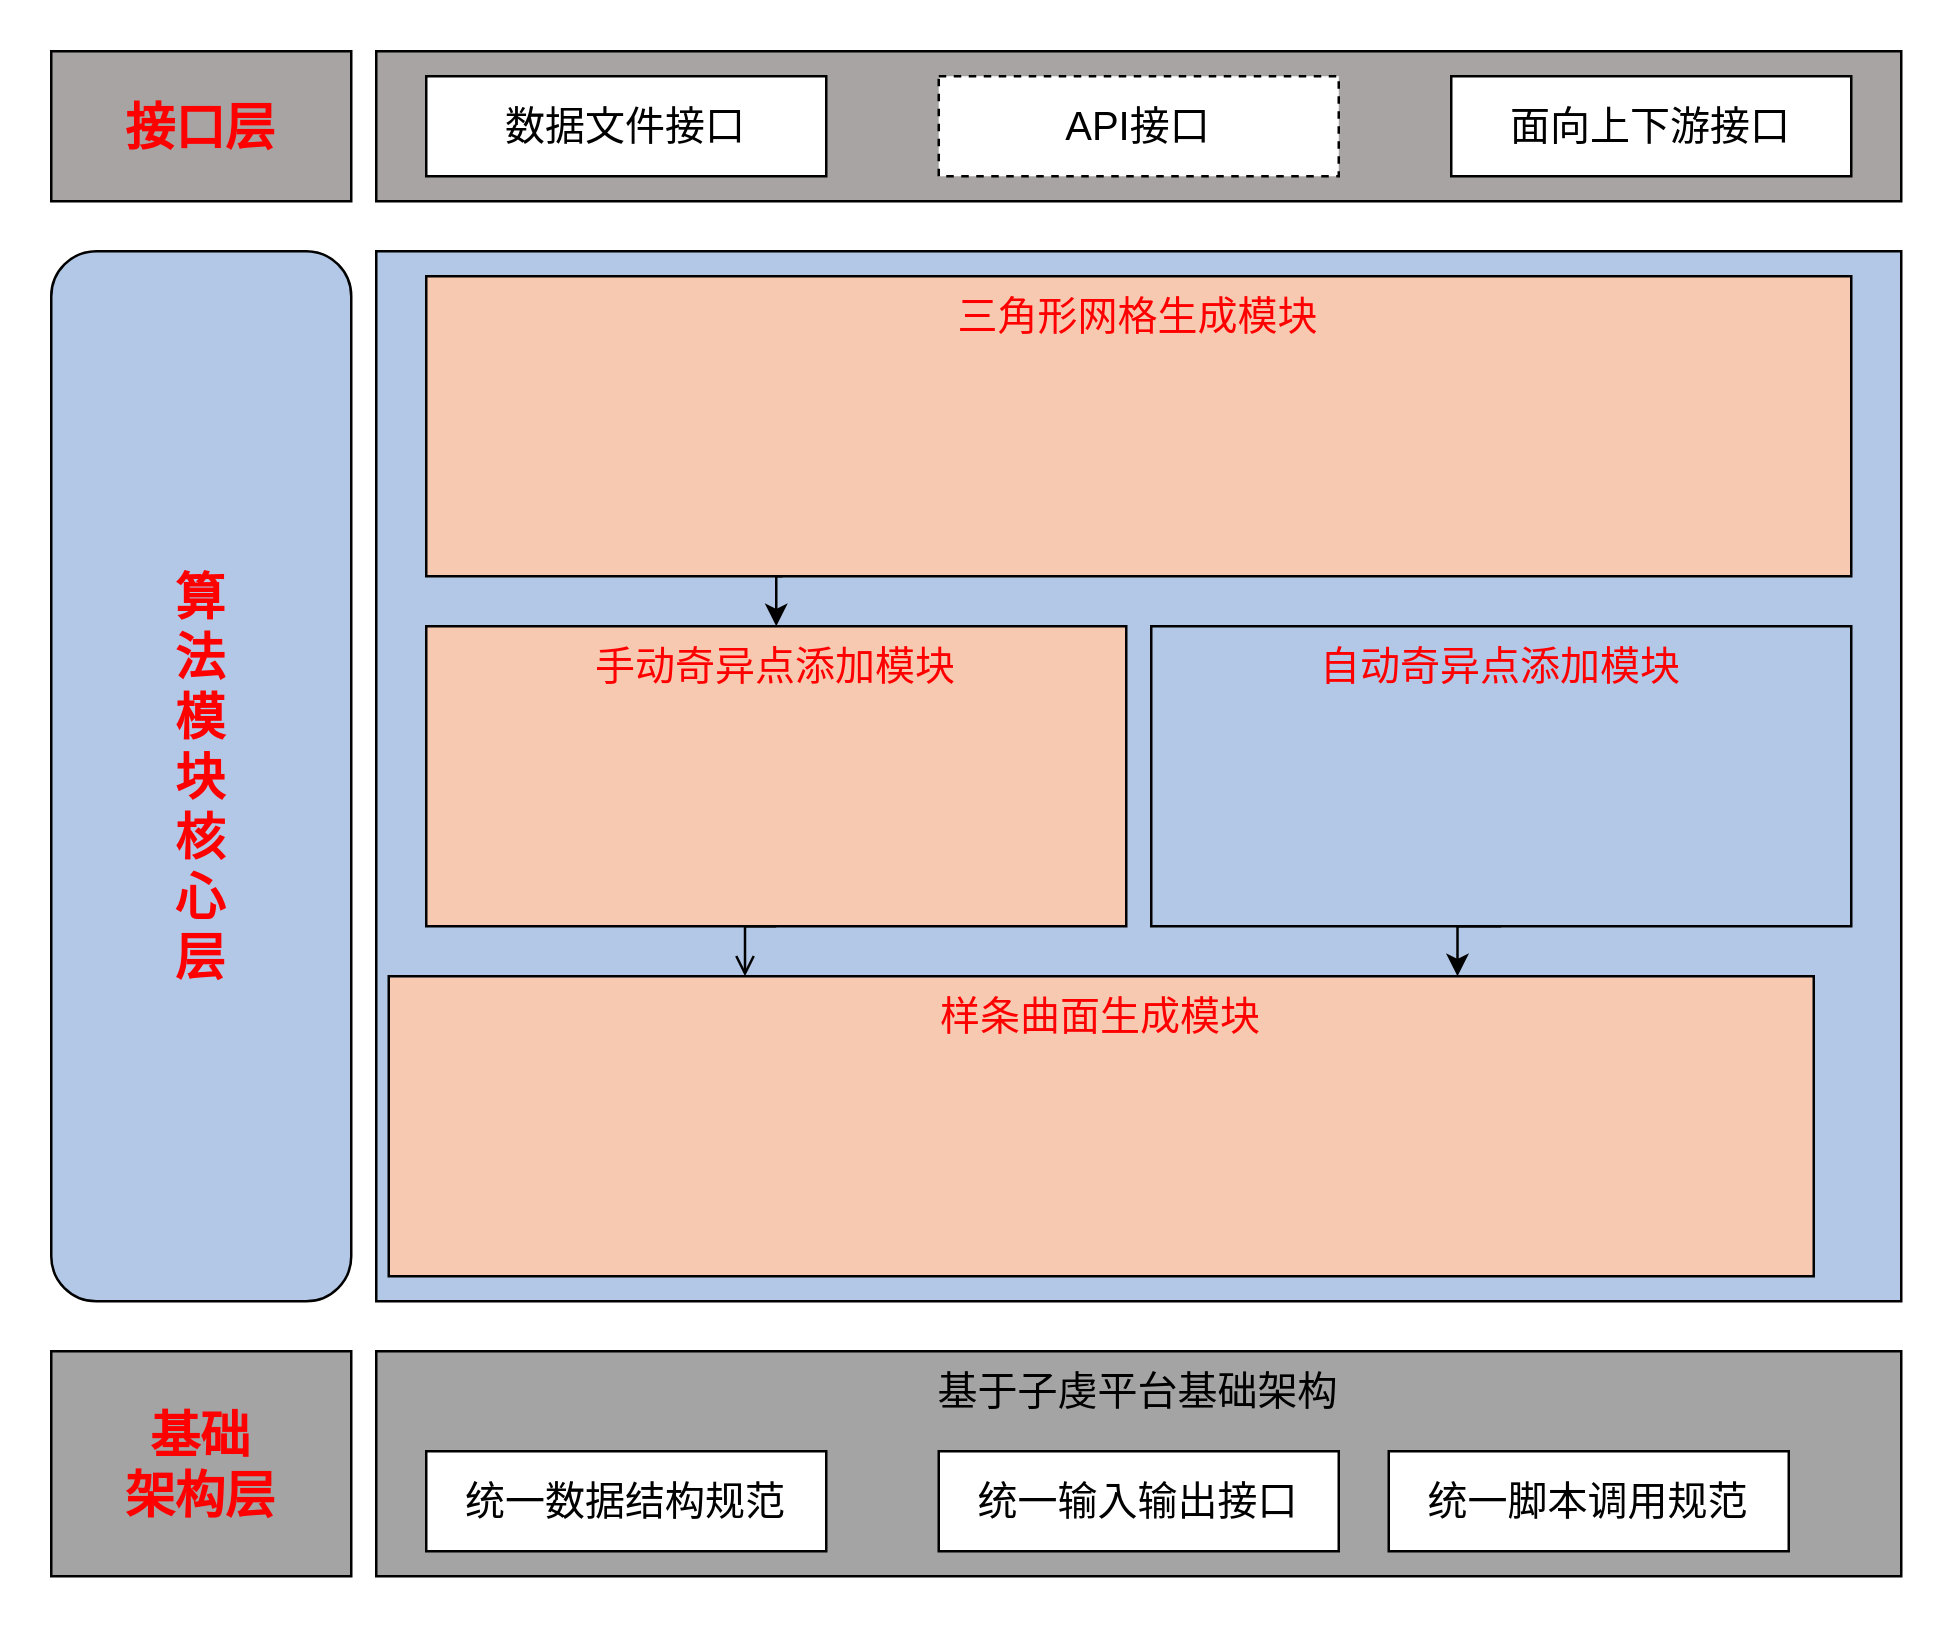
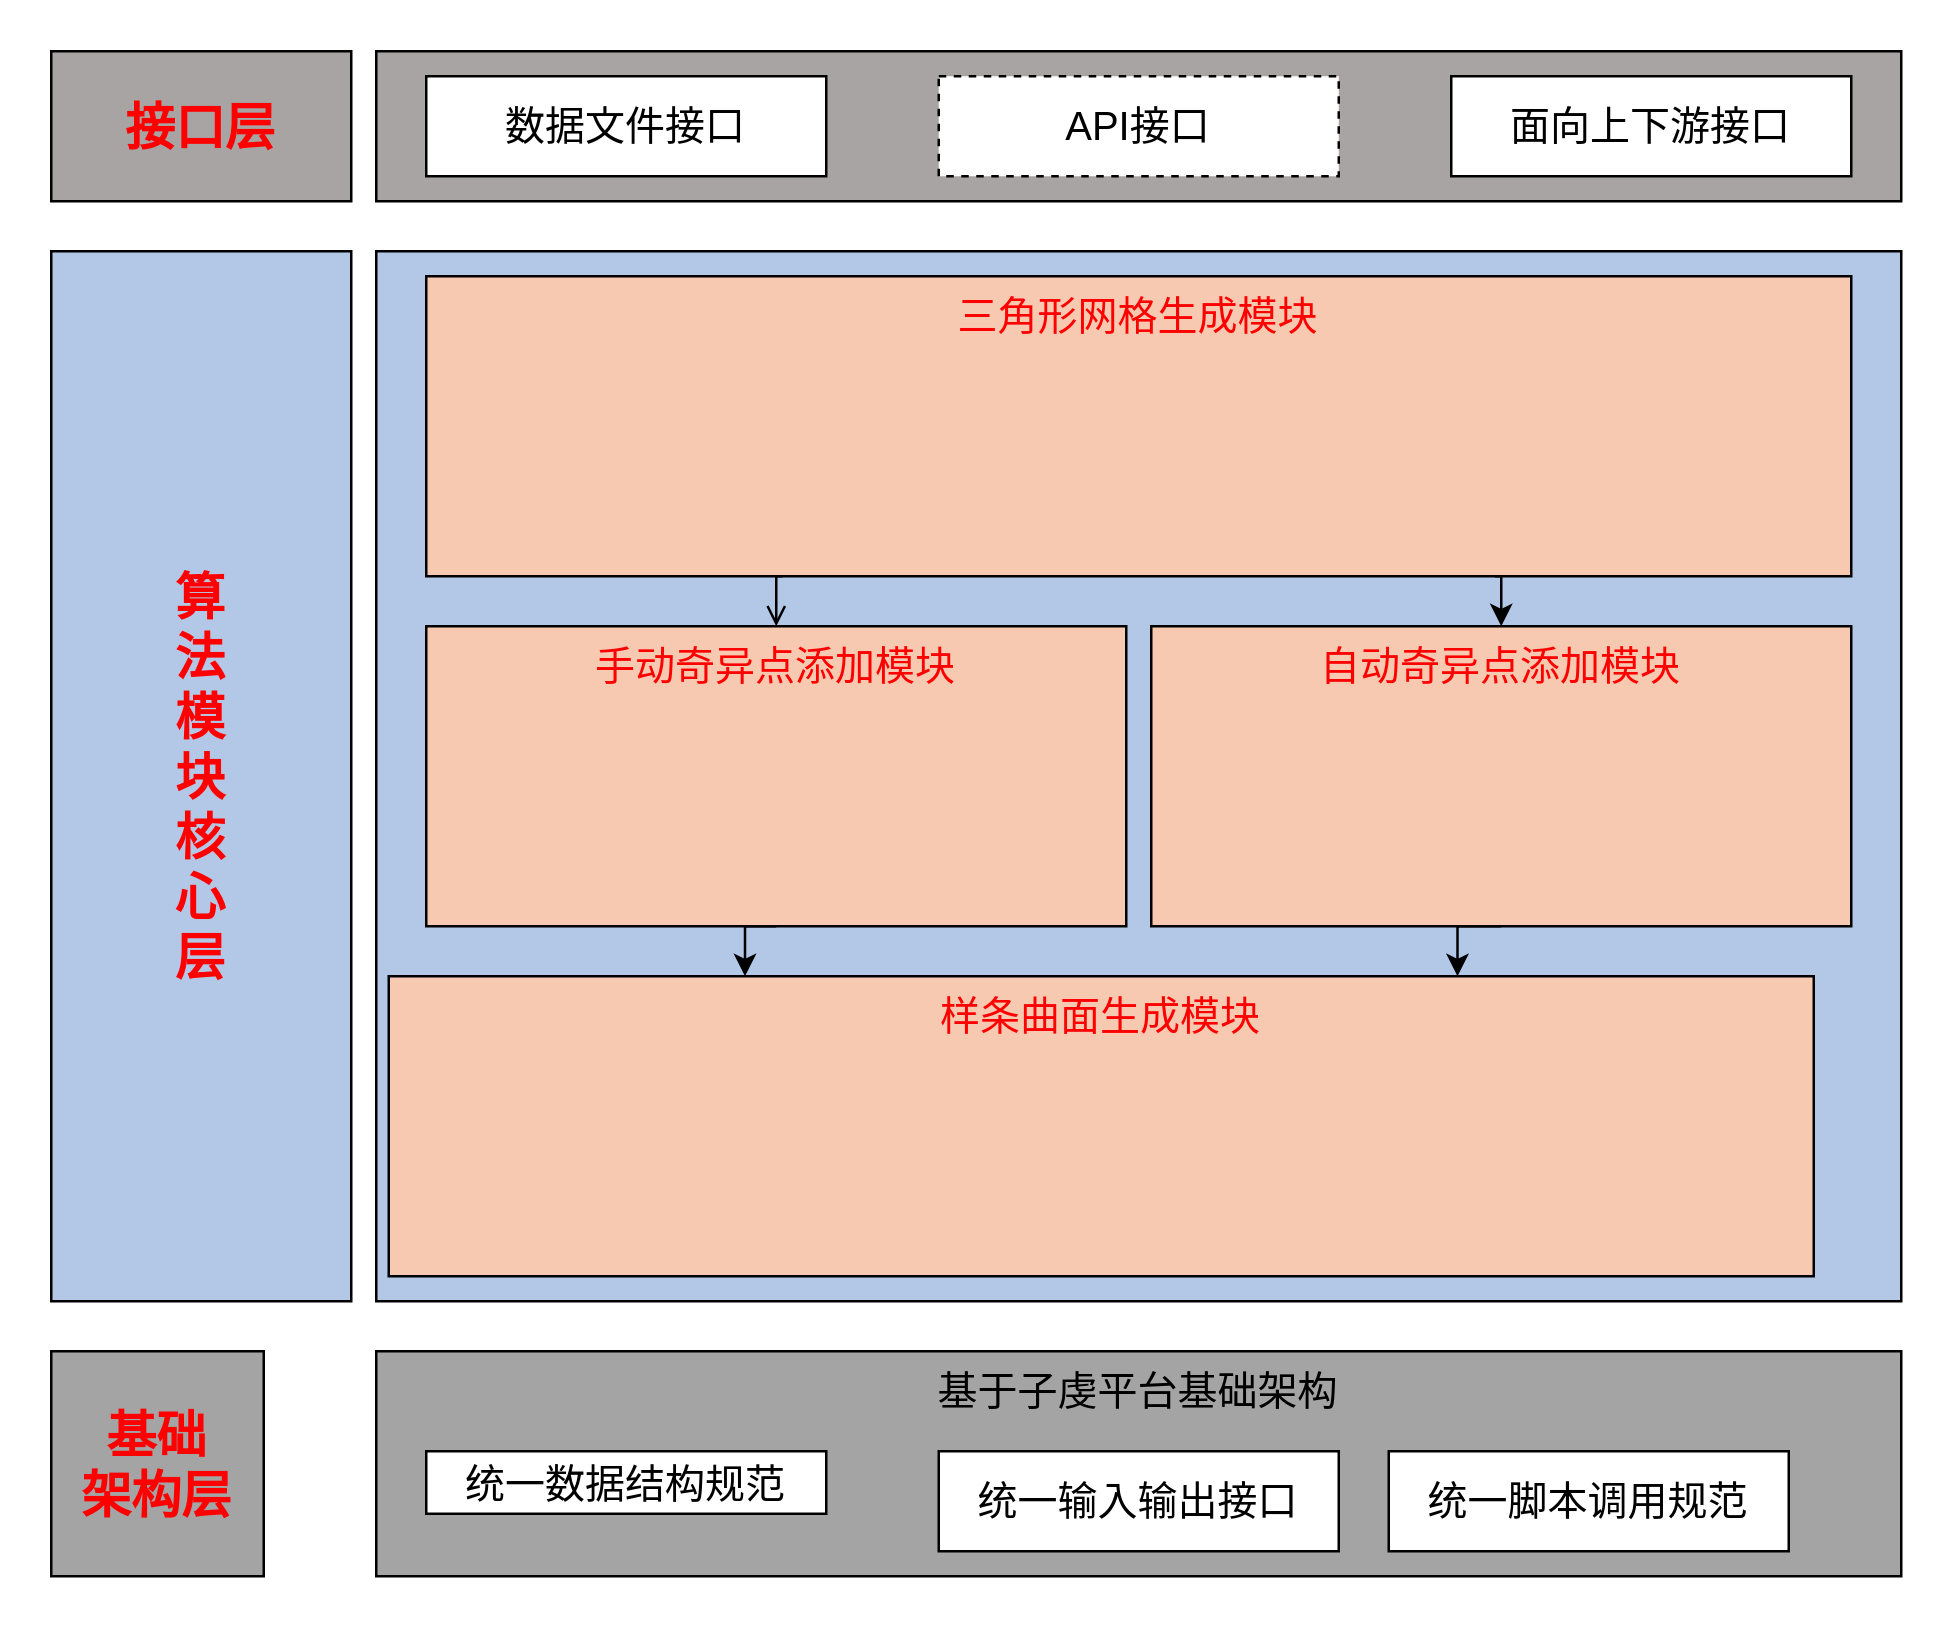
+ <mxCell id="12" style="edgeStyle=orthogonalEdgeStyle;rounded=0;orthogonalLoop=1;jettySize=auto;html=1;exitX=0.75;exitY=1;exitDx=0;exitDy=0;entryX=0.5;entryY=0;entryDx=0;entryDy=0;" edge="1" parent="1" source="13" target="21"><mxGeometry relative="1" as="geometry" /></mxCell>
- <mxCell id="11" style="edgeStyle=orthogonalEdgeStyle;rounded=0;orthogonalLoop=1;jettySize=auto;html=1;exitX=0.25;exitY=1;exitDx=0;exitDy=0;entryX=0.5;entryY=0;entryDx=0;entryDy=0;" edge="1" parent="1" source="13" target="19"><mxGeometry relative="1" as="geometry" /></mxCell>
+ <mxCell id="11" style="edgeStyle=orthogonalEdgeStyle;rounded=0;orthogonalLoop=1;jettySize=auto;html=1;exitX=0.25;exitY=1;exitDx=0;exitDy=0;entryX=0.5;entryY=0;entryDx=0;entryDy=0;endArrow=open;" edge="1" parent="1" source="13" target="19"><mxGeometry relative="1" as="geometry" /></mxCell>
- <mxCell id="4" value="算&lt;div style=&quot;font-size: 20px;&quot;&gt;法&lt;/div&gt;&lt;div style=&quot;font-size: 20px;&quot;&gt;模&lt;/div&gt;&lt;div style=&quot;font-size: 20px;&quot;&gt;块&lt;/div&gt;&lt;div style=&quot;font-size: 20px;&quot;&gt;核&lt;/div&gt;&lt;div style=&quot;font-size: 20px;&quot;&gt;心&lt;/div&gt;&lt;div style=&quot;font-size: 20px;&quot;&gt;层&lt;/div&gt;" style="whiteSpace=wrap;html=1;fontSize=20;fontStyle=1;labelBorderColor=none;fontColor=#FF0000;fillColor=#b3c8e7;rounded=1;" vertex="1" parent="1"><mxGeometry x="20" y="100" width="120" height="420" as="geometry" /></mxCell>
+ <mxCell id="4" value="算&lt;div style=&quot;font-size: 20px;&quot;&gt;法&lt;/div&gt;&lt;div style=&quot;font-size: 20px;&quot;&gt;模&lt;/div&gt;&lt;div style=&quot;font-size: 20px;&quot;&gt;块&lt;/div&gt;&lt;div style=&quot;font-size: 20px;&quot;&gt;核&lt;/div&gt;&lt;div style=&quot;font-size: 20px;&quot;&gt;心&lt;/div&gt;&lt;div style=&quot;font-size: 20px;&quot;&gt;层&lt;/div&gt;" style="rounded=0;whiteSpace=wrap;html=1;fontSize=20;fontStyle=1;labelBorderColor=none;fontColor=#FF0000;fillColor=#b3c8e7;" vertex="1" parent="1"><mxGeometry x="20" y="100" width="120" height="420" as="geometry" /></mxCell>
- <mxCell id="21" value="自动奇异点添加模块" style="rounded=0;whiteSpace=wrap;html=1;verticalAlign=top;fontSize=16;fontColor=#FF0000;fillColor=#b3c8e7;" vertex="1" parent="1"><mxGeometry x="460" y="250" width="280" height="120" as="geometry" /></mxCell>
+ <mxCell id="21" value="自动奇异点添加模块" style="rounded=0;whiteSpace=wrap;html=1;verticalAlign=top;fontSize=16;fontColor=#FF0000;fillColor=#f8c9b1;" vertex="1" parent="1"><mxGeometry x="460" y="250" width="280" height="120" as="geometry" /></mxCell>
- <mxCell id="18" style="edgeStyle=orthogonalEdgeStyle;rounded=0;orthogonalLoop=1;jettySize=auto;html=1;exitX=0.5;exitY=1;exitDx=0;exitDy=0;entryX=0.25;entryY=0;entryDx=0;entryDy=0;endArrow=open;" edge="1" parent="1" source="19" target="17"><mxGeometry relative="1" as="geometry" /></mxCell>
+ <mxCell id="18" style="edgeStyle=orthogonalEdgeStyle;rounded=0;orthogonalLoop=1;jettySize=auto;html=1;exitX=0.5;exitY=1;exitDx=0;exitDy=0;entryX=0.25;entryY=0;entryDx=0;entryDy=0;" edge="1" parent="1" source="19" target="17"><mxGeometry relative="1" as="geometry" /></mxCell>
- <mxCell id="5" value="基础&lt;div&gt;架构层&lt;/div&gt;" style="rounded=0;whiteSpace=wrap;html=1;fontSize=20;fontStyle=1;fontColor=#FF0000;fillColor=#a4a4a4;" vertex="1" parent="1"><mxGeometry x="20" y="540" width="120" height="90" as="geometry" /></mxCell>
+ <mxCell id="5" value="基础&lt;div&gt;架构层&lt;/div&gt;" style="rounded=0;whiteSpace=wrap;html=1;fontSize=20;fontStyle=1;fontColor=#FF0000;fillColor=#a4a4a4;" vertex="1" parent="1"><mxGeometry x="20" y="540" width="85" height="90" as="geometry" /></mxCell>
- <mxCell id="14" value="统一数据结构规范" style="rounded=0;whiteSpace=wrap;html=1;fontSize=16;" vertex="1" parent="1"><mxGeometry x="170" y="580" width="160" height="40" as="geometry" /></mxCell>
+ <mxCell id="14" value="统一数据结构规范" style="rounded=0;whiteSpace=wrap;html=1;fontSize=16;" vertex="1" parent="1"><mxGeometry x="170" y="580" width="160" height="25" as="geometry" /></mxCell>
